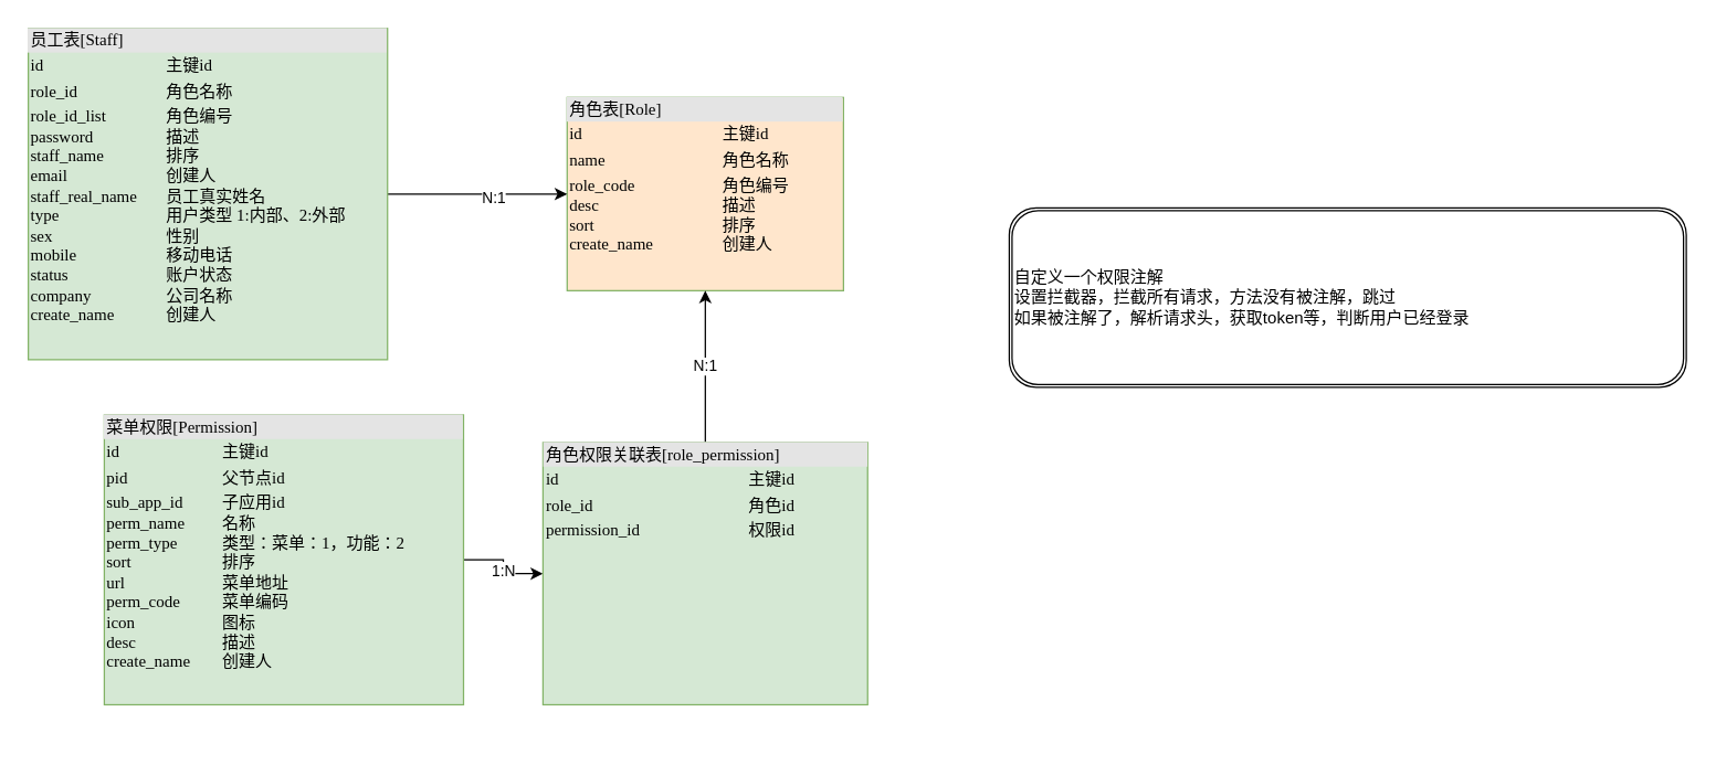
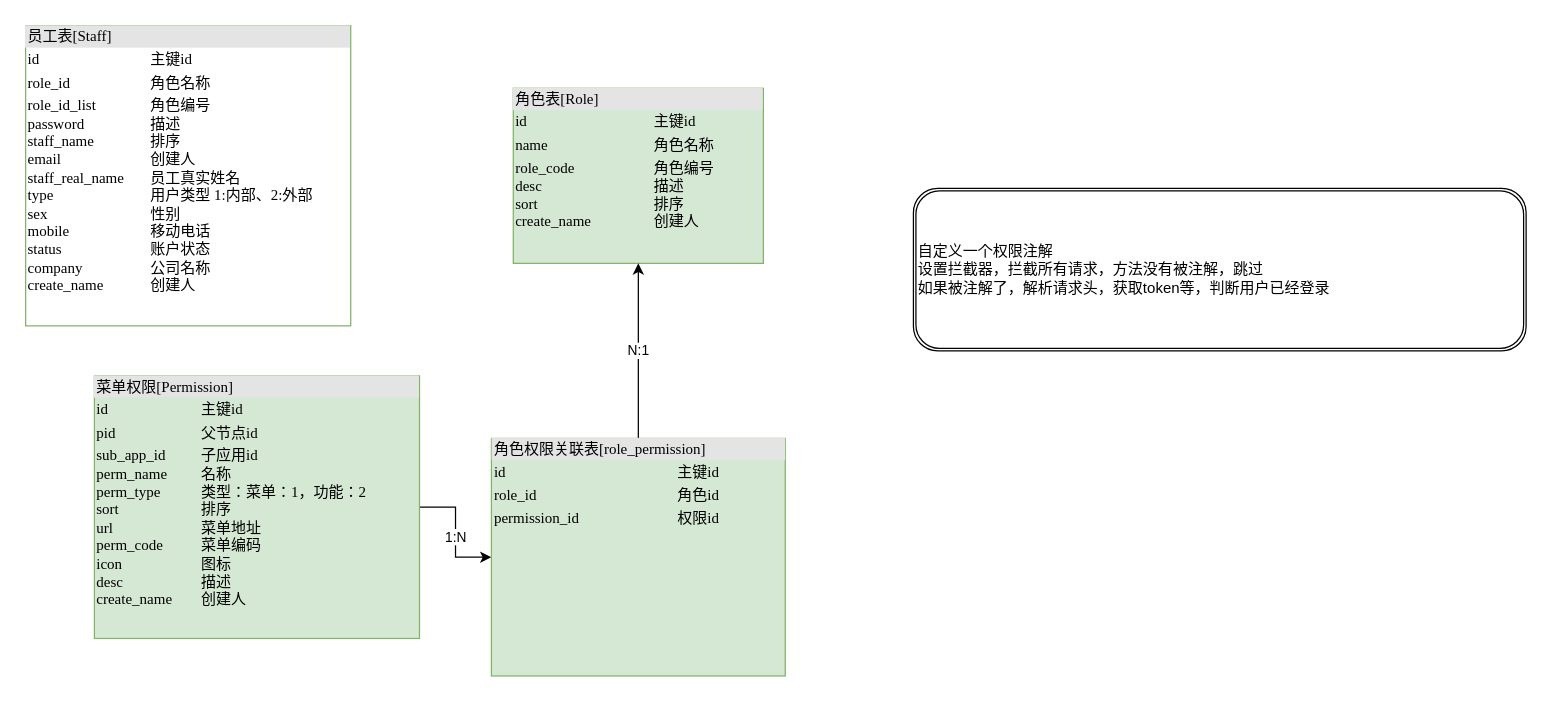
- <mxCell id="5" value="&lt;div style=&quot;box-sizing: border-box ; width: 100% ; background: #e4e4e4 ; padding: 2px&quot;&gt;员工表[Staff]&lt;/div&gt;&lt;table style=&quot;width: 100% ; font-size: 1em&quot; cellpadding=&quot;2&quot; cellspacing=&quot;0&quot;&gt;&lt;tbody&gt;&lt;tr&gt;&lt;td&gt;id&lt;/td&gt;&lt;td&gt;主键id&lt;span style=&quot;white-space: pre&quot;&gt; &lt;/span&gt;&lt;span style=&quot;white-space: pre&quot;&gt; &lt;/span&gt;&lt;/td&gt;&lt;/tr&gt;&lt;tr&gt;&lt;td&gt;role_id&lt;/td&gt;&lt;td&gt;角色名称&lt;/td&gt;&lt;/tr&gt;&lt;tr&gt;&lt;td&gt;role_id_list&lt;br&gt;password&lt;br&gt;staff_name&lt;br&gt;email&lt;br&gt;staff_real_name&lt;br&gt;type&lt;br&gt;sex&lt;br&gt;mobile&lt;br&gt;status&lt;br&gt;company&lt;br&gt;create_name&lt;br&gt;&lt;br&gt;&lt;br&gt;&lt;br&gt;&lt;/td&gt;&lt;td&gt;角色编号&lt;br&gt;描述&lt;br&gt;排序&lt;br&gt;创建人&lt;br&gt;员工真实姓名&lt;br&gt;用户类型 1:内部、2:外部&lt;br&gt;性别&lt;br&gt;移动电话&lt;br&gt;账户状态&lt;br&gt;公司名称&lt;br&gt;创建人&lt;br&gt;&lt;br&gt;&lt;br&gt;&lt;br&gt;&lt;/td&gt;&lt;/tr&gt;&lt;/tbody&gt;&lt;/table&gt;" style="verticalAlign=top;align=left;overflow=fill;html=1;rounded=0;shadow=0;comic=0;labelBackgroundColor=none;strokeWidth=1;fontFamily=Verdana;fontSize=12;fillColor=#d5e8d4;strokeColor=#82b366;" vertex="1" parent="1"><mxGeometry x="20" y="20" width="260" height="240" as="geometry" /></mxCell>
+ <mxCell id="5" value="&lt;div style=&quot;box-sizing: border-box ; width: 100% ; background: #e4e4e4 ; padding: 2px&quot;&gt;员工表[Staff]&lt;/div&gt;&lt;table style=&quot;width: 100% ; font-size: 1em&quot; cellpadding=&quot;2&quot; cellspacing=&quot;0&quot;&gt;&lt;tbody&gt;&lt;tr&gt;&lt;td&gt;id&lt;/td&gt;&lt;td&gt;主键id&lt;span style=&quot;white-space: pre&quot;&gt; &lt;/span&gt;&lt;span style=&quot;white-space: pre&quot;&gt; &lt;/span&gt;&lt;/td&gt;&lt;/tr&gt;&lt;tr&gt;&lt;td&gt;role_id&lt;/td&gt;&lt;td&gt;角色名称&lt;/td&gt;&lt;/tr&gt;&lt;tr&gt;&lt;td&gt;role_id_list&lt;br&gt;password&lt;br&gt;staff_name&lt;br&gt;email&lt;br&gt;staff_real_name&lt;br&gt;type&lt;br&gt;sex&lt;br&gt;mobile&lt;br&gt;status&lt;br&gt;company&lt;br&gt;create_name&lt;br&gt;&lt;br&gt;&lt;br&gt;&lt;br&gt;&lt;/td&gt;&lt;td&gt;角色编号&lt;br&gt;描述&lt;br&gt;排序&lt;br&gt;创建人&lt;br&gt;员工真实姓名&lt;br&gt;用户类型 1:内部、2:外部&lt;br&gt;性别&lt;br&gt;移动电话&lt;br&gt;账户状态&lt;br&gt;公司名称&lt;br&gt;创建人&lt;br&gt;&lt;br&gt;&lt;br&gt;&lt;br&gt;&lt;/td&gt;&lt;/tr&gt;&lt;/tbody&gt;&lt;/table&gt;" style="verticalAlign=top;align=left;overflow=fill;html=1;rounded=0;shadow=0;comic=0;labelBackgroundColor=none;strokeWidth=1;fontFamily=Verdana;fontSize=12;fillColor=#ffffff;strokeColor=#82b366;" vertex="1" parent="1"><mxGeometry x="20" y="20" width="260" height="240" as="geometry" /></mxCell>
- <mxCell id="3" style="edgeStyle=orthogonalEdgeStyle;rounded=0;orthogonalLoop=1;jettySize=auto;html=1;entryX=0;entryY=0.5;entryDx=0;entryDy=0;" edge="1" parent="1" source="5" target="2"><mxGeometry relative="1" as="geometry" /></mxCell>
- <mxCell id="4" value="N:1" style="edgeLabel;html=1;align=center;verticalAlign=middle;resizable=0;points=[];" vertex="1" connectable="0" parent="3"><mxGeometry x="0.168" y="-2" relative="1" as="geometry"><mxPoint as="offset" /></mxGeometry></mxCell>
- <mxCell id="2" value="&lt;div style=&quot;box-sizing: border-box ; width: 100% ; background: #e4e4e4 ; padding: 2px&quot;&gt;角色表[Role]&lt;/div&gt;&lt;table style=&quot;width: 100% ; font-size: 1em&quot; cellpadding=&quot;2&quot; cellspacing=&quot;0&quot;&gt;&lt;tbody&gt;&lt;tr&gt;&lt;td&gt;id&lt;/td&gt;&lt;td&gt;主键id&lt;span style=&quot;white-space: pre&quot;&gt; &lt;/span&gt;&lt;span style=&quot;white-space: pre&quot;&gt; &lt;/span&gt;&lt;/td&gt;&lt;/tr&gt;&lt;tr&gt;&lt;td&gt;name&lt;/td&gt;&lt;td&gt;角色名称&lt;/td&gt;&lt;/tr&gt;&lt;tr&gt;&lt;td&gt;role_code&lt;br&gt;desc&lt;br&gt;sort&lt;br&gt;create_name&lt;/td&gt;&lt;td&gt;角色编号&lt;br&gt;描述&lt;br&gt;排序&lt;br&gt;创建人&lt;/td&gt;&lt;/tr&gt;&lt;/tbody&gt;&lt;/table&gt;" style="verticalAlign=top;align=left;overflow=fill;html=1;rounded=0;shadow=0;comic=0;labelBackgroundColor=none;strokeWidth=1;fontFamily=Verdana;fontSize=12;fillColor=#ffe6cc;strokeColor=#82b366;" parent="1" vertex="1"><mxGeometry x="410" y="70" width="200" height="140" as="geometry" /></mxCell>
+ <mxCell id="2" value="&lt;div style=&quot;box-sizing: border-box ; width: 100% ; background: #e4e4e4 ; padding: 2px&quot;&gt;角色表[Role]&lt;/div&gt;&lt;table style=&quot;width: 100% ; font-size: 1em&quot; cellpadding=&quot;2&quot; cellspacing=&quot;0&quot;&gt;&lt;tbody&gt;&lt;tr&gt;&lt;td&gt;id&lt;/td&gt;&lt;td&gt;主键id&lt;span style=&quot;white-space: pre&quot;&gt; &lt;/span&gt;&lt;span style=&quot;white-space: pre&quot;&gt; &lt;/span&gt;&lt;/td&gt;&lt;/tr&gt;&lt;tr&gt;&lt;td&gt;name&lt;/td&gt;&lt;td&gt;角色名称&lt;/td&gt;&lt;/tr&gt;&lt;tr&gt;&lt;td&gt;role_code&lt;br&gt;desc&lt;br&gt;sort&lt;br&gt;create_name&lt;/td&gt;&lt;td&gt;角色编号&lt;br&gt;描述&lt;br&gt;排序&lt;br&gt;创建人&lt;/td&gt;&lt;/tr&gt;&lt;/tbody&gt;&lt;/table&gt;" style="verticalAlign=top;align=left;overflow=fill;html=1;rounded=0;shadow=0;comic=0;labelBackgroundColor=none;strokeWidth=1;fontFamily=Verdana;fontSize=12;fillColor=#d5e8d4;strokeColor=#82b366;" parent="1" vertex="1"><mxGeometry x="410" y="70" width="200" height="140" as="geometry" /></mxCell>
- <mxCell id="10" value="&lt;div style=&quot;box-sizing: border-box ; width: 100% ; background: #e4e4e4 ; padding: 2px&quot;&gt;角色权限关联表[role_permission]&lt;/div&gt;&lt;table style=&quot;width: 100% ; font-size: 1em&quot; cellpadding=&quot;2&quot; cellspacing=&quot;0&quot;&gt;&lt;tbody&gt;&lt;tr&gt;&lt;td&gt;id&lt;/td&gt;&lt;td&gt;主键id&lt;span style=&quot;white-space: pre&quot;&gt; &lt;/span&gt;&lt;span style=&quot;white-space: pre&quot;&gt; &lt;/span&gt;&lt;/td&gt;&lt;/tr&gt;&lt;tr&gt;&lt;td&gt;role_id&lt;/td&gt;&lt;td&gt;角色id&lt;/td&gt;&lt;/tr&gt;&lt;tr&gt;&lt;td&gt;permission_id&lt;br&gt;&lt;br&gt;&lt;br&gt;&lt;br&gt;&lt;br&gt;&lt;br&gt;&lt;br&gt;&lt;br&gt;&lt;br&gt;&lt;/td&gt;&lt;td&gt;权限id&lt;br&gt;&lt;br&gt;&lt;br&gt;&lt;br&gt;&lt;br&gt;&lt;br&gt;&lt;br&gt;&lt;br&gt;&lt;br&gt;&lt;/td&gt;&lt;/tr&gt;&lt;/tbody&gt;&lt;/table&gt;" style="verticalAlign=top;align=left;overflow=fill;html=1;rounded=0;shadow=0;comic=0;labelBackgroundColor=none;strokeWidth=1;fontFamily=Verdana;fontSize=12;fillColor=#d5e8d4;strokeColor=#82b366;" vertex="1" parent="1"><mxGeometry x="392.5" y="320" width="235" height="190" as="geometry" /></mxCell>
+ <mxCell id="10" value="&lt;div style=&quot;box-sizing: border-box ; width: 100% ; background: #e4e4e4 ; padding: 2px&quot;&gt;角色权限关联表[role_permission]&lt;/div&gt;&lt;table style=&quot;width: 100% ; font-size: 1em&quot; cellpadding=&quot;2&quot; cellspacing=&quot;0&quot;&gt;&lt;tbody&gt;&lt;tr&gt;&lt;td&gt;id&lt;/td&gt;&lt;td&gt;主键id&lt;span style=&quot;white-space: pre&quot;&gt; &lt;/span&gt;&lt;span style=&quot;white-space: pre&quot;&gt; &lt;/span&gt;&lt;/td&gt;&lt;/tr&gt;&lt;tr&gt;&lt;td&gt;role_id&lt;/td&gt;&lt;td&gt;角色id&lt;/td&gt;&lt;/tr&gt;&lt;tr&gt;&lt;td&gt;permission_id&lt;br&gt;&lt;br&gt;&lt;br&gt;&lt;br&gt;&lt;br&gt;&lt;br&gt;&lt;br&gt;&lt;br&gt;&lt;br&gt;&lt;/td&gt;&lt;td&gt;权限id&lt;br&gt;&lt;br&gt;&lt;br&gt;&lt;br&gt;&lt;br&gt;&lt;br&gt;&lt;br&gt;&lt;br&gt;&lt;br&gt;&lt;/td&gt;&lt;/tr&gt;&lt;/tbody&gt;&lt;/table&gt;" style="verticalAlign=top;align=left;overflow=fill;html=1;rounded=0;shadow=0;comic=0;labelBackgroundColor=none;strokeWidth=1;fontFamily=Verdana;fontSize=12;fillColor=#d5e8d4;strokeColor=#82b366;" vertex="1" parent="1"><mxGeometry x="392.5" y="350" width="235" height="190" as="geometry" /></mxCell>
